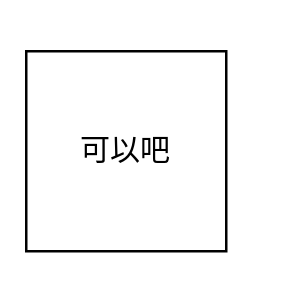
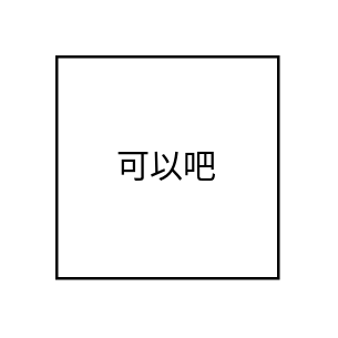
- <mxCell id="2" value="可以吧" style="whiteSpace=wrap;html=1;aspect=fixed;" vertex="1" parent="1"><mxGeometry x="10" y="20" width="80" height="80" as="geometry" /></mxCell>
+ <mxCell id="2" value="可以吧" style="whiteSpace=wrap;html=1;aspect=fixed;" vertex="1" parent="1"><mxGeometry x="20" y="20" width="80" height="80" as="geometry" /></mxCell>
